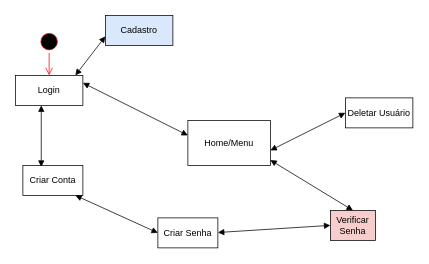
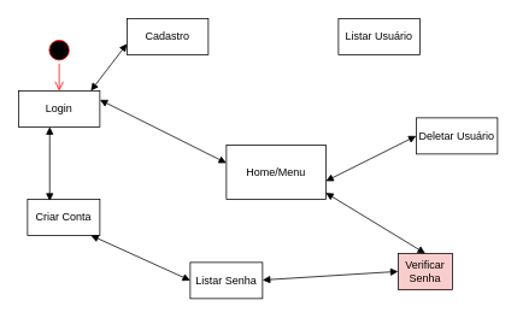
- <mxCell id="4" value="Cadastro" style="html=1;whiteSpace=wrap;fillColor=#dae8fc;" vertex="1" parent="1"><mxGeometry x="140" y="20" width="90" height="40" as="geometry" /></mxCell>
+ <mxCell id="4" value="Cadastro" style="html=1;whiteSpace=wrap;" vertex="1" parent="1"><mxGeometry x="140" y="20" width="90" height="40" as="geometry" /></mxCell>
+ <mxCell id="10" value="&lt;font style=&quot;vertical-align: inherit;&quot;&gt;&lt;font style=&quot;vertical-align: inherit;&quot;&gt;Listar Usuário&lt;/font&gt;&lt;/font&gt;" style="rounded=0;whiteSpace=wrap;html=1;" vertex="1" parent="1"><mxGeometry x="374" y="20" width="90" height="40" as="geometry" /></mxCell>
- <mxCell id="13" value="Criar Senha" style="rounded=0;whiteSpace=wrap;html=1;" vertex="1" parent="1"><mxGeometry x="210" y="290" width="80" height="40" as="geometry" /></mxCell>
+ <mxCell id="13" value="Listar Senha" style="rounded=0;whiteSpace=wrap;html=1;" vertex="1" parent="1"><mxGeometry x="210" y="290" width="80" height="40" as="geometry" /></mxCell>
